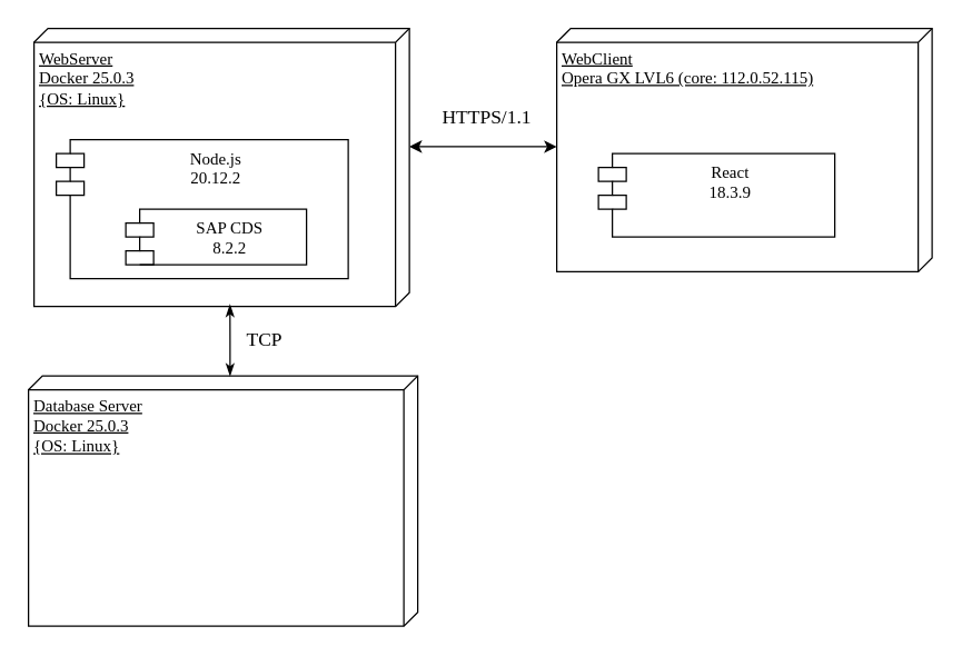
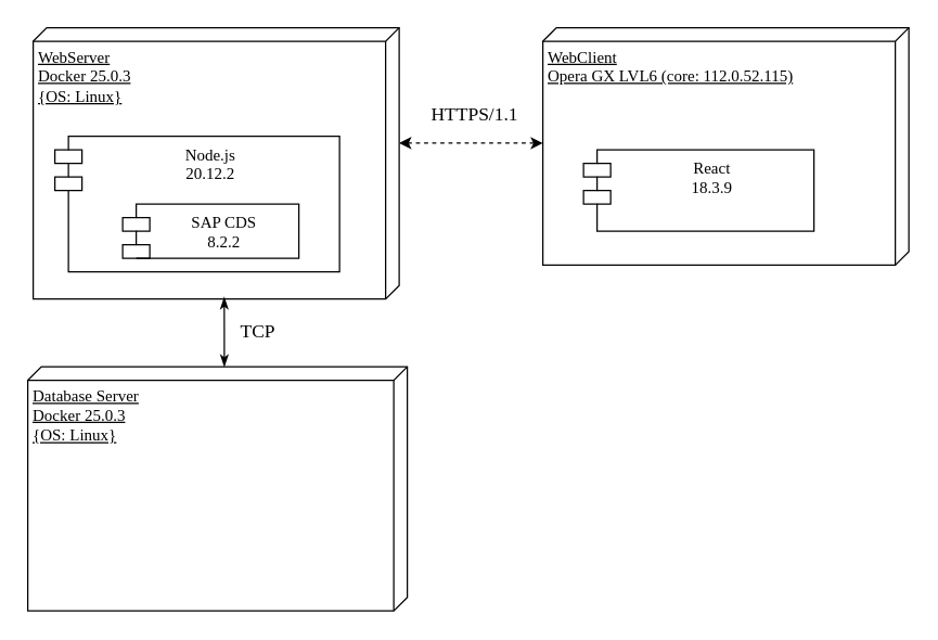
- <mxCell id="4" value="" style="endArrow=classic;startArrow=classic;html=1;rounded=0;exitX=0;exitY=0;exitDx=85;exitDy=0;exitPerimeter=0;entryX=0.486;entryY=1;entryDx=0;entryDy=0;entryPerimeter=0;fontFamily=Times New Roman;" parent="1" source="5" target="9" edge="1"><mxGeometry width="50" height="50" relative="1" as="geometry"><mxPoint x="350" y="-370" as="sourcePoint" /><mxPoint x="480" y="-370" as="targetPoint" /></mxGeometry></mxCell>
+ <mxCell id="4" value="" style="endArrow=classic;startArrow=classic;html=1;rounded=0;exitX=0;exitY=0;exitDx=85;exitDy=0;exitPerimeter=0;entryX=0.486;entryY=1;entryDx=0;entryDy=0;entryPerimeter=0;fontFamily=Times New Roman;dashed=1;" parent="1" source="5" target="9" edge="1"><mxGeometry width="50" height="50" relative="1" as="geometry"><mxPoint x="350" y="-370" as="sourcePoint" /><mxPoint x="480" y="-370" as="targetPoint" /></mxGeometry></mxCell>
